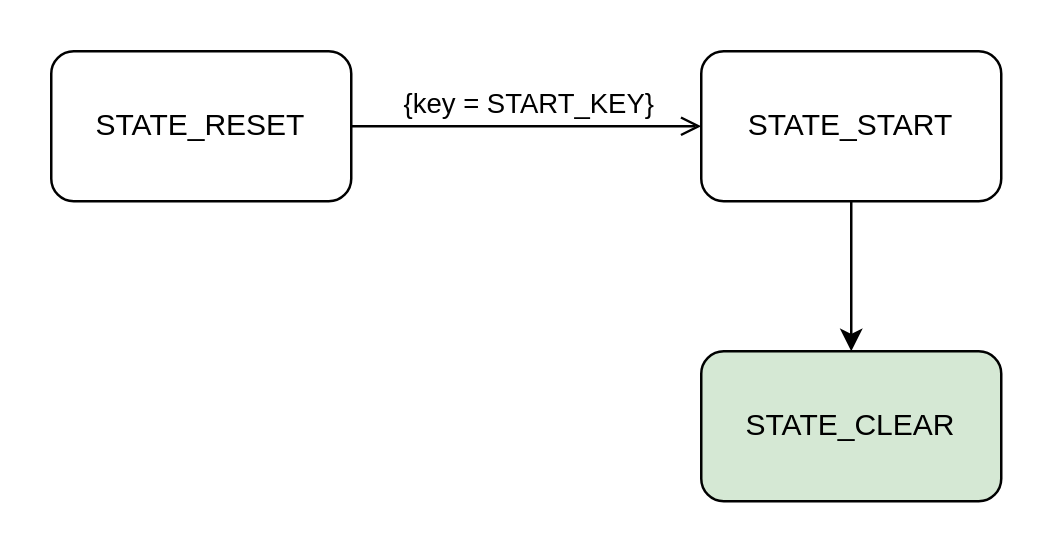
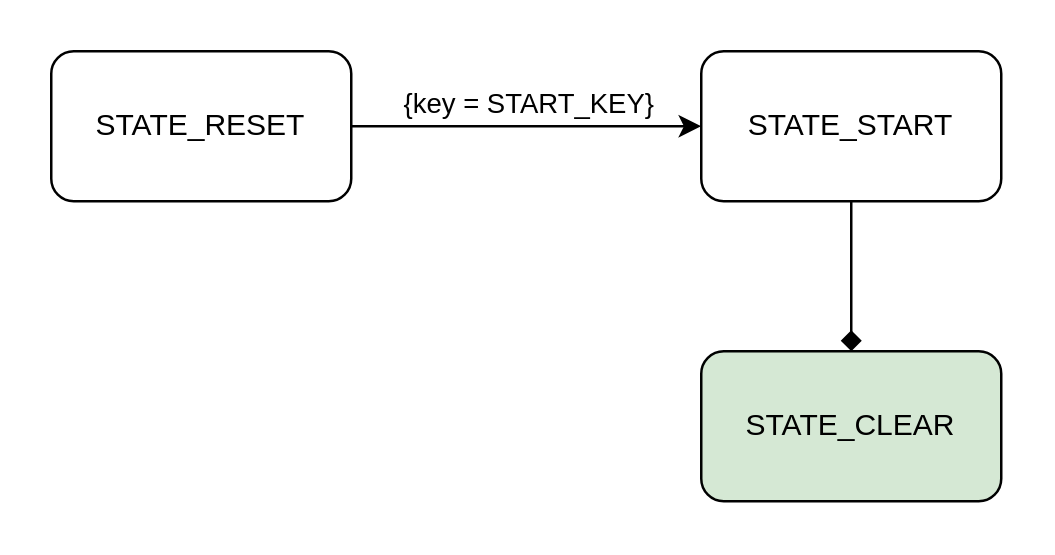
- <mxCell id="2" style="edgeStyle=orthogonalEdgeStyle;rounded=0;orthogonalLoop=1;jettySize=auto;html=1;entryX=0;entryY=0.5;entryDx=0;entryDy=0;endArrow=open;" edge="1" parent="1" source="4" target="6"><mxGeometry relative="1" as="geometry" /></mxCell>
+ <mxCell id="2" style="edgeStyle=orthogonalEdgeStyle;rounded=0;orthogonalLoop=1;jettySize=auto;html=1;entryX=0;entryY=0.5;entryDx=0;entryDy=0;" edge="1" parent="1" source="4" target="6"><mxGeometry relative="1" as="geometry" /></mxCell>
- <mxCell id="5" value="" style="edgeStyle=orthogonalEdgeStyle;rounded=0;orthogonalLoop=1;jettySize=auto;html=1;" edge="1" parent="1" source="6" target="7"><mxGeometry relative="1" as="geometry" /></mxCell>
+ <mxCell id="5" value="" style="edgeStyle=orthogonalEdgeStyle;rounded=0;orthogonalLoop=1;jettySize=auto;html=1;endArrow=diamond;" edge="1" parent="1" source="6" target="7"><mxGeometry relative="1" as="geometry" /></mxCell>
